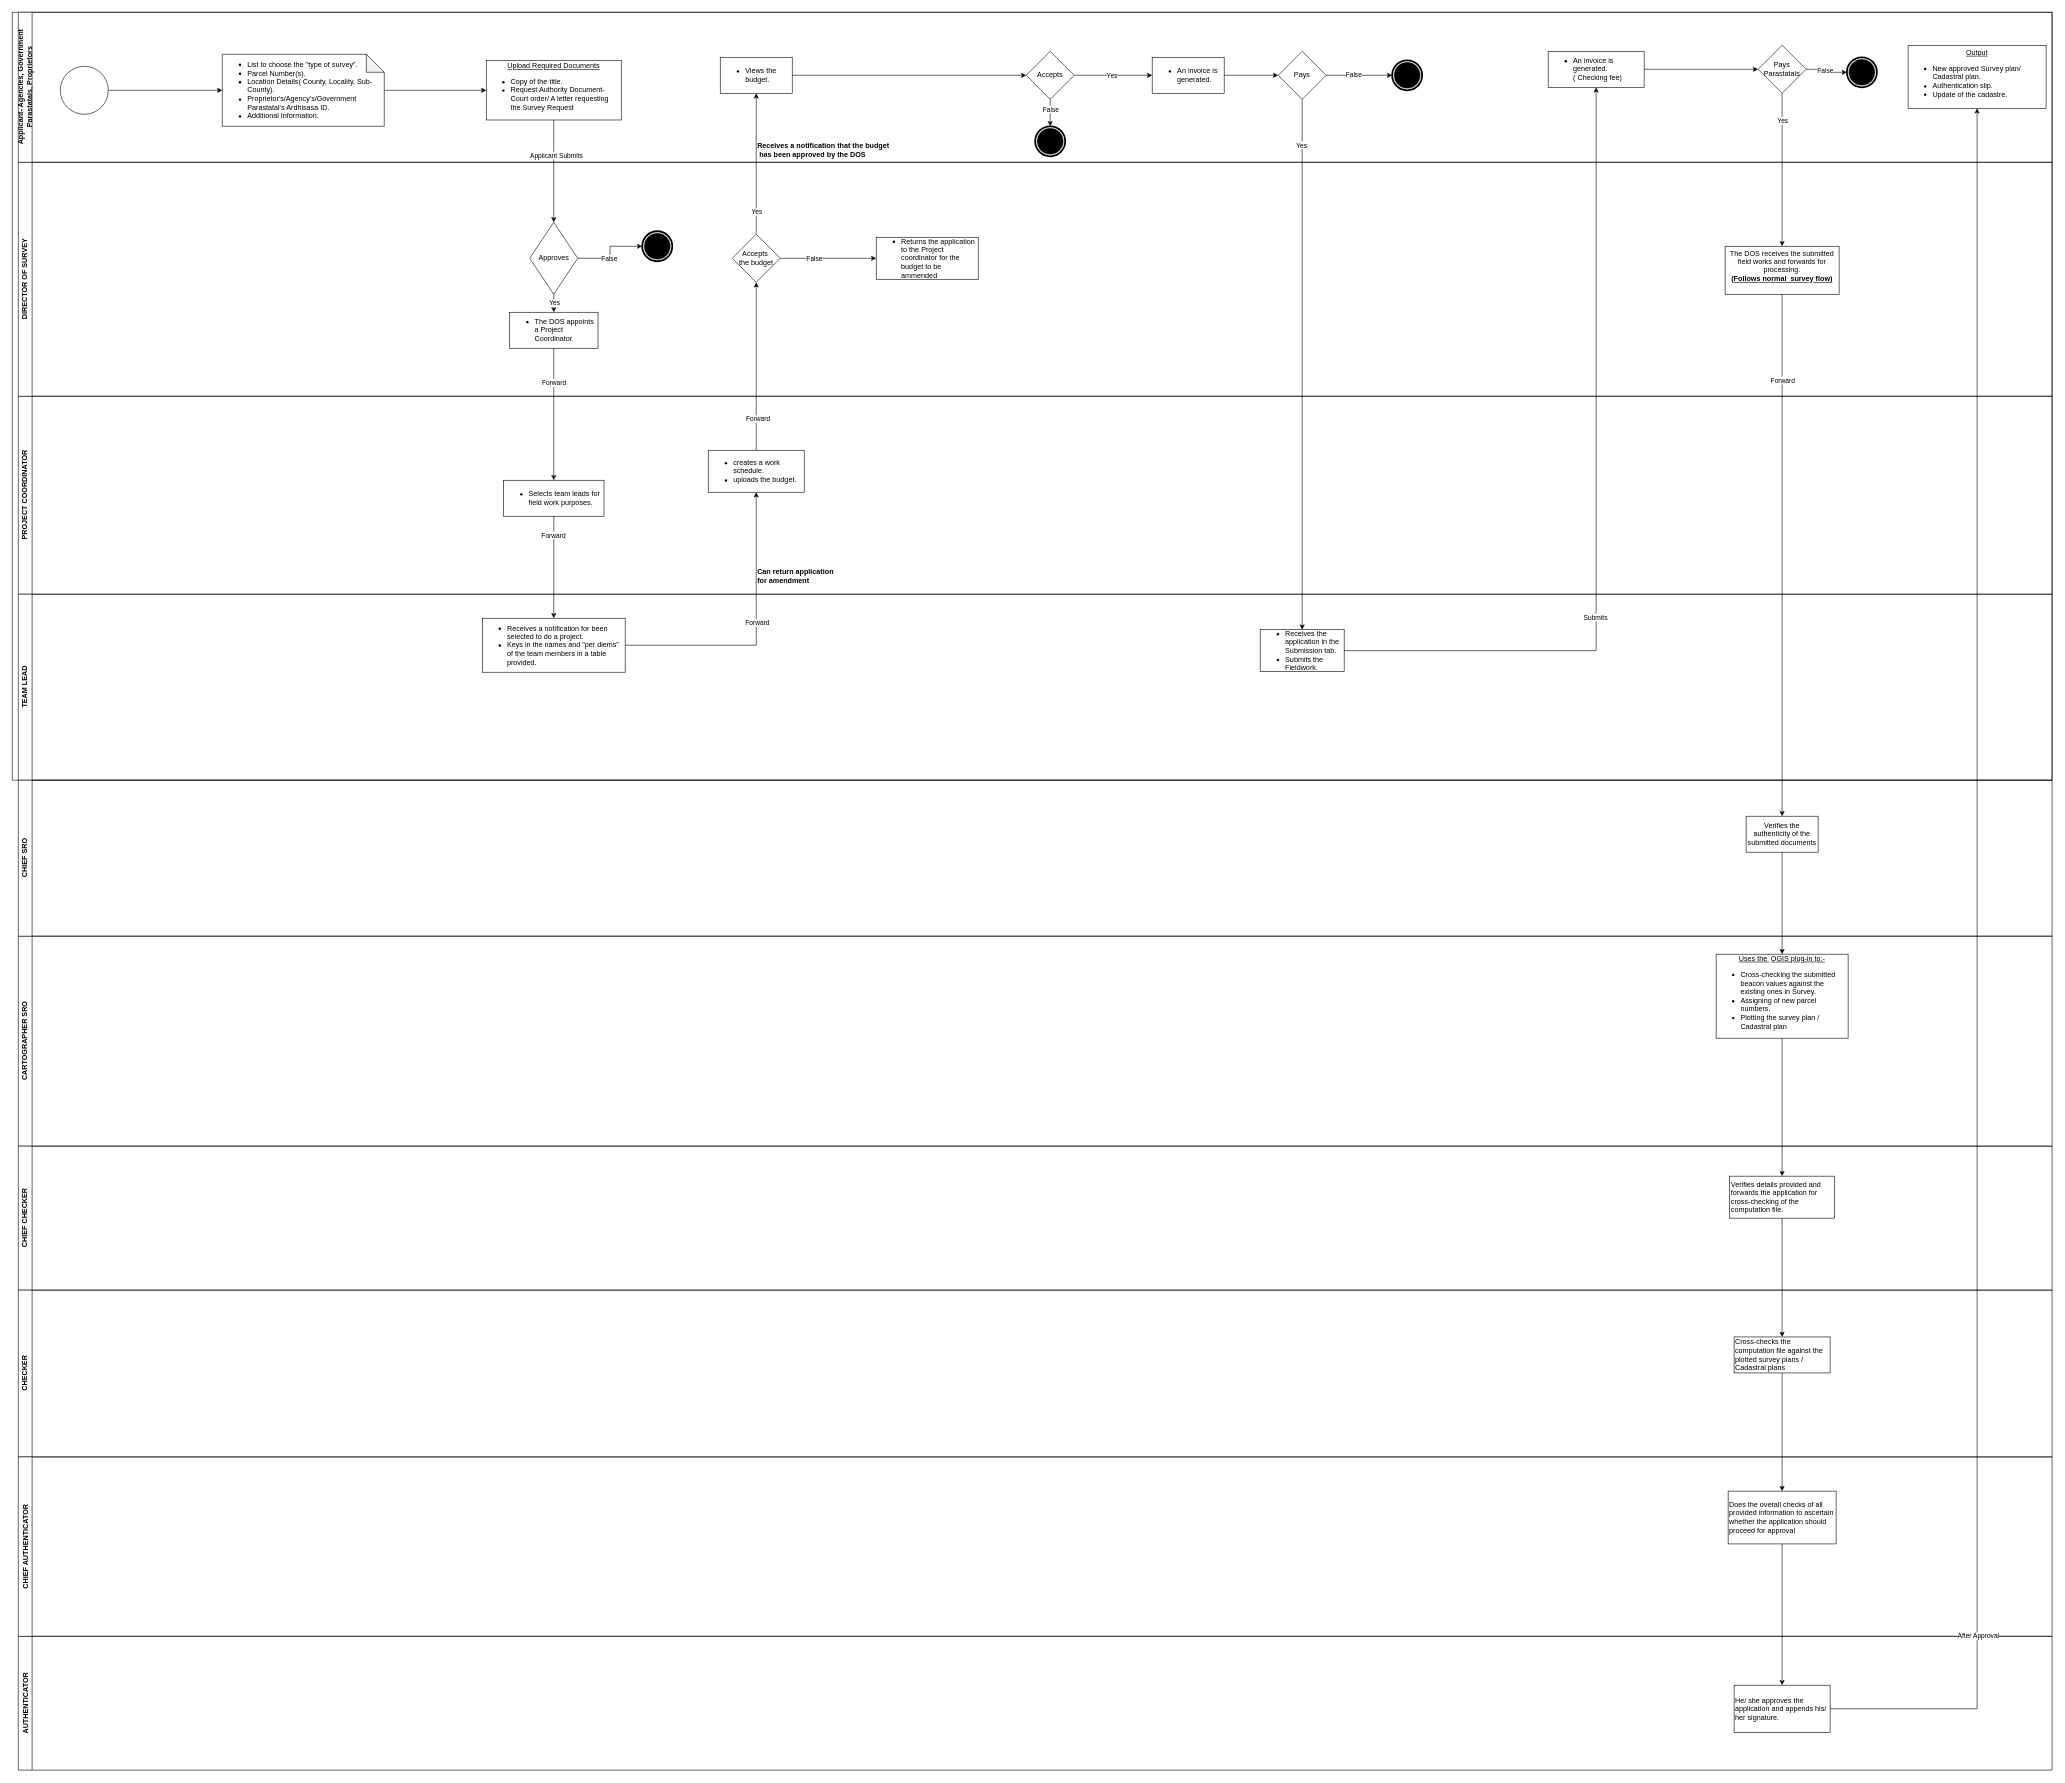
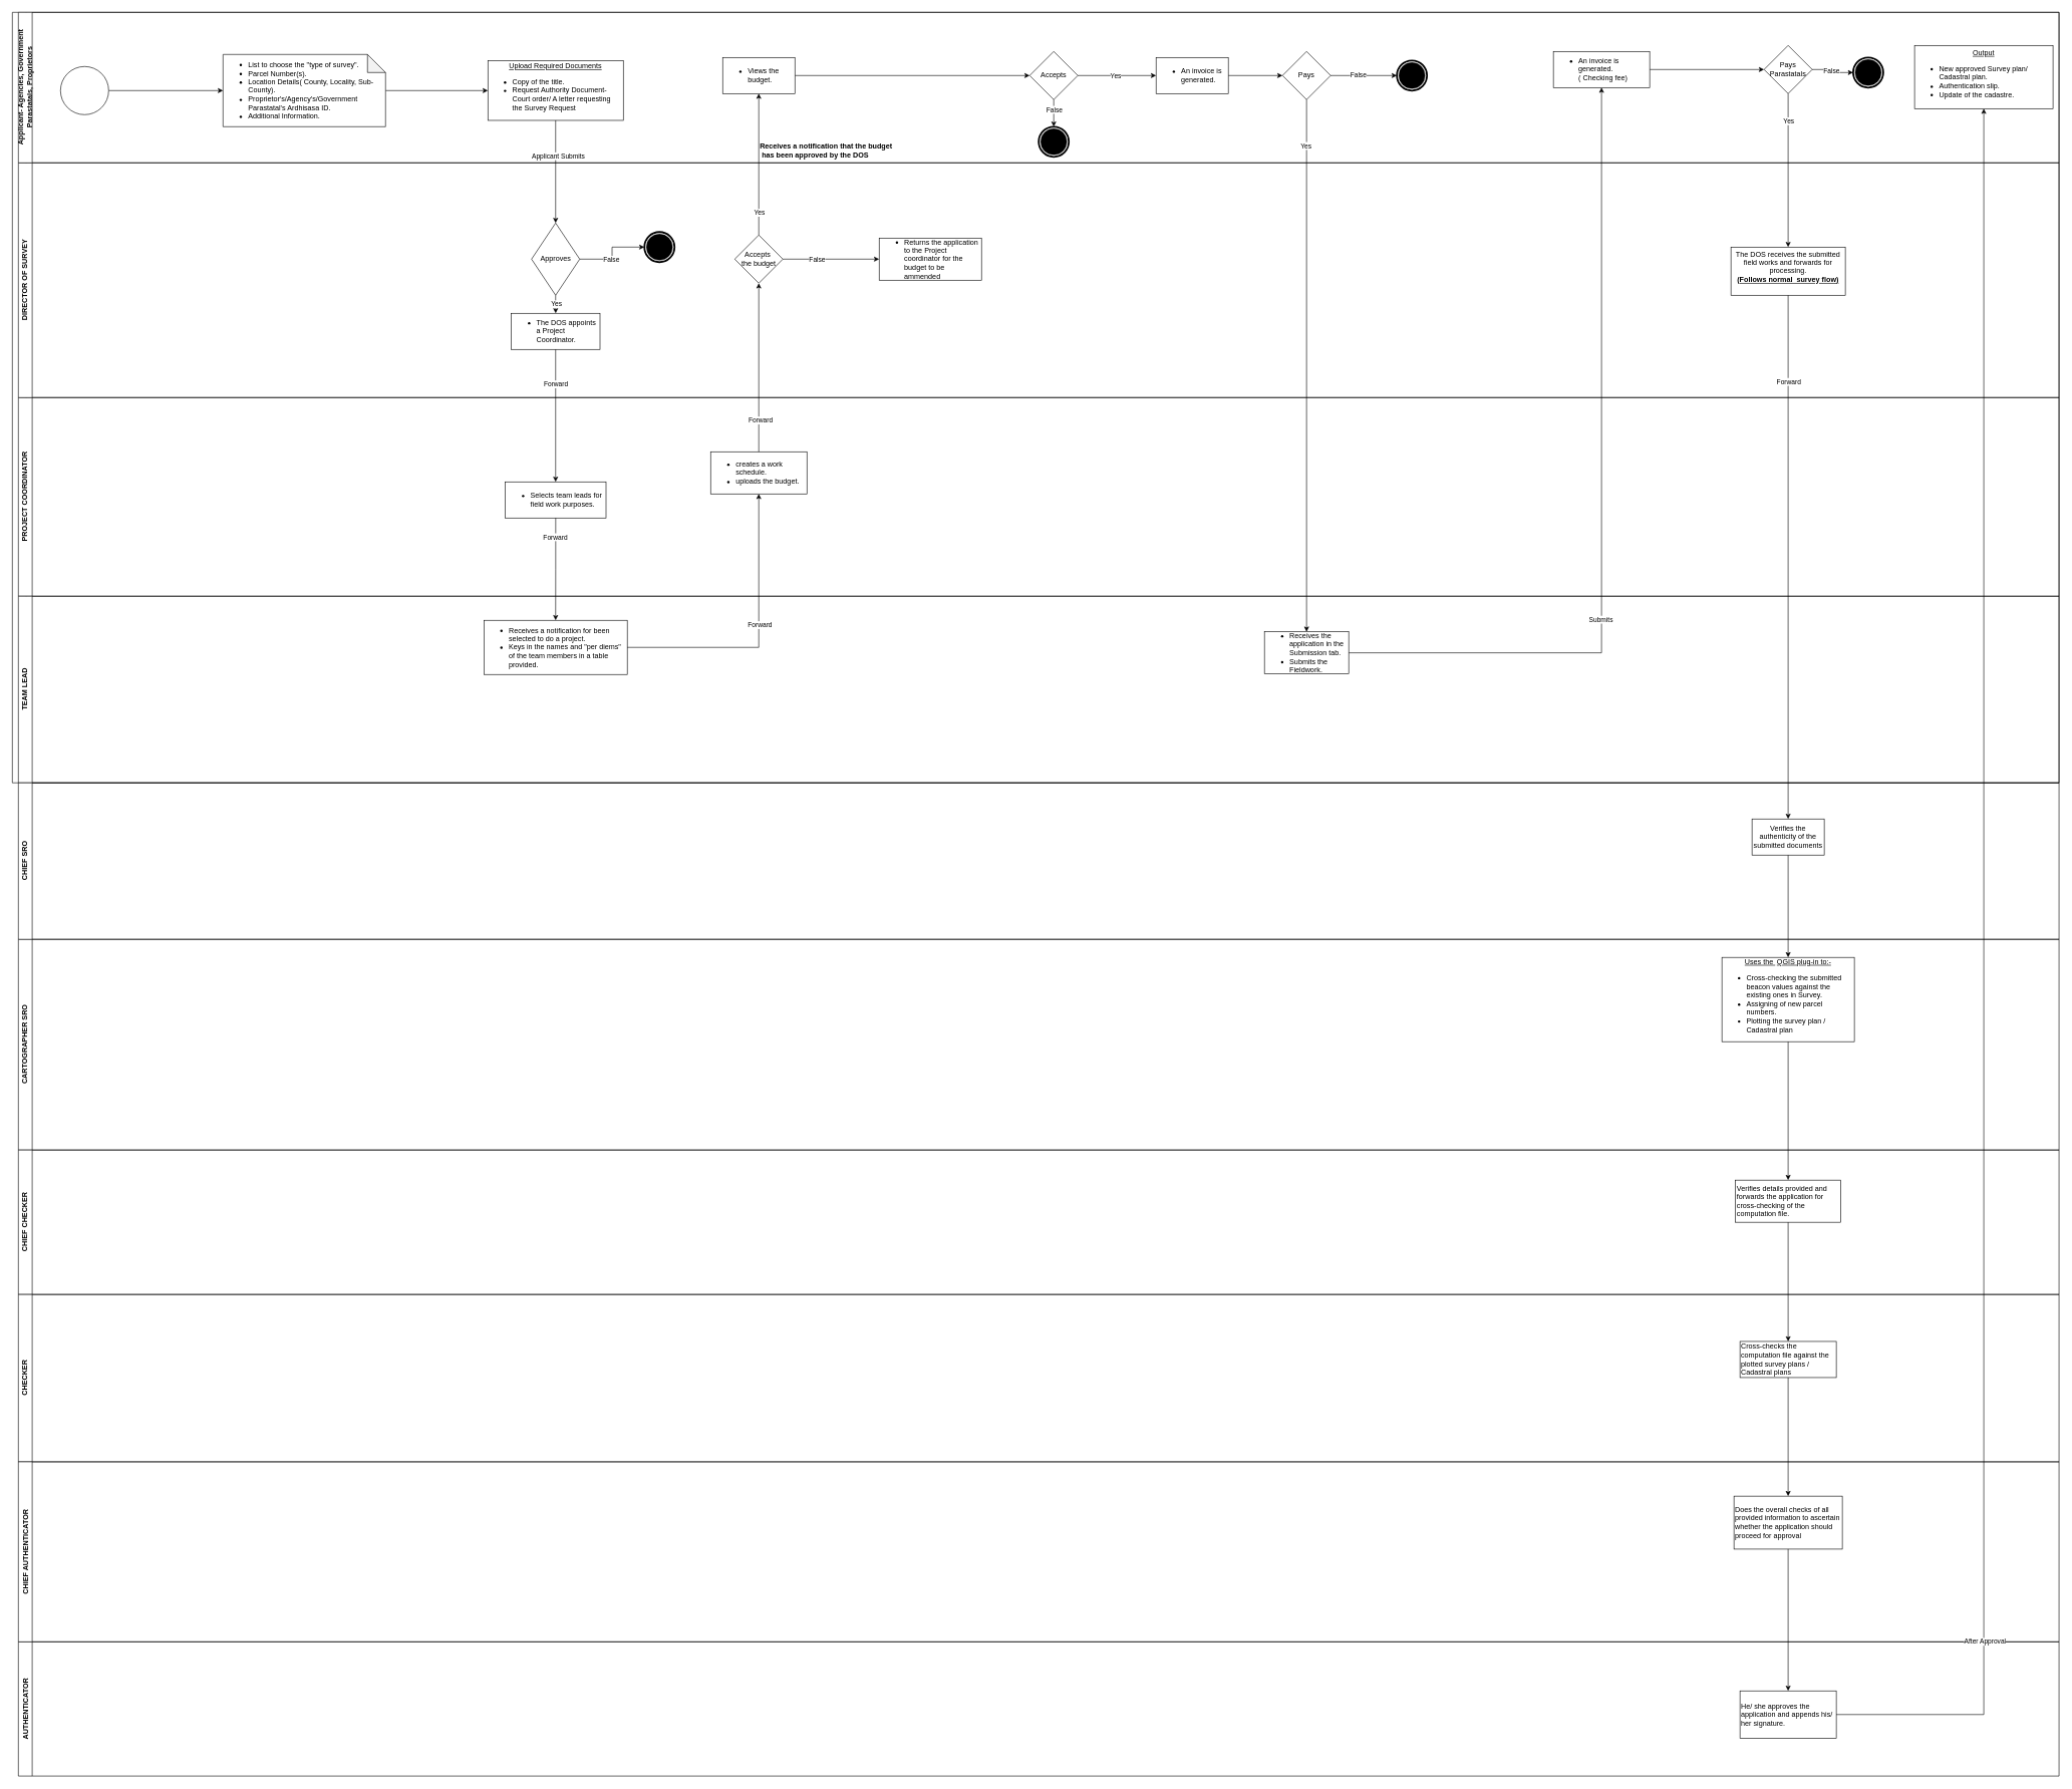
- <mxCell id="6" value="&lt;b&gt;Can return application&amp;nbsp;&lt;/b&gt;&lt;div&gt;&lt;b&gt;for amendment&lt;/b&gt;&lt;/div&gt;" style="text;html=1;align=left;verticalAlign=middle;resizable=0;points=[];autosize=1;strokeColor=none;fillColor=none;" vertex="1" parent="3"><mxGeometry x="1230" y="280" width="150" height="40" as="geometry" /></mxCell>
